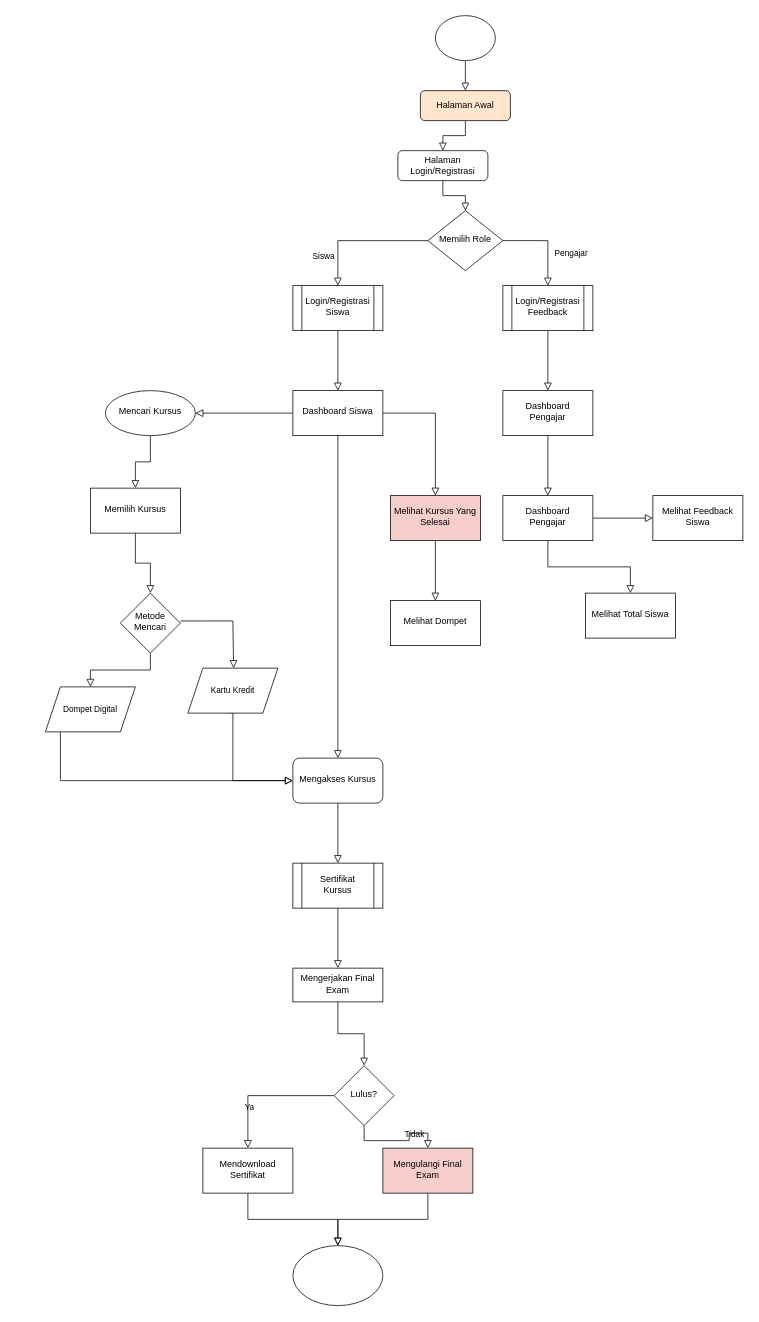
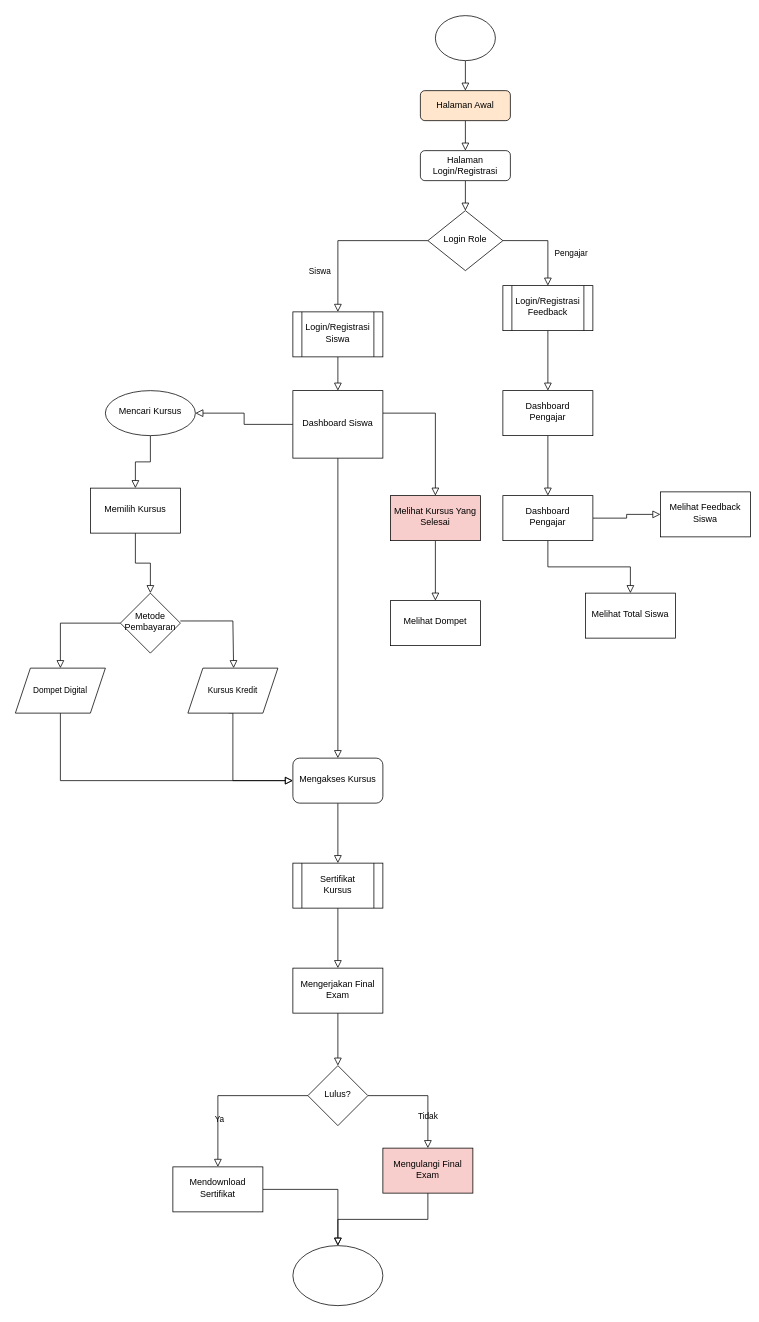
- <mxCell id="12" value="Halaman Login/Registrasi" style="rounded=1;whiteSpace=wrap;html=1;fontSize=12;glass=0;strokeWidth=1;shadow=0;" vertex="1" parent="1"><mxGeometry x="530" y="200" width="120" height="40" as="geometry" /></mxCell>
+ <mxCell id="12" value="Halaman Login/Registrasi" style="rounded=1;whiteSpace=wrap;html=1;fontSize=12;glass=0;strokeWidth=1;shadow=0;" vertex="1" parent="1"><mxGeometry x="560" y="200" width="120" height="40" as="geometry" /></mxCell>
- <mxCell id="8" value="Memilih Role" style="rhombus;whiteSpace=wrap;html=1;shadow=0;fontFamily=Helvetica;fontSize=12;align=center;strokeWidth=1;spacing=6;spacingTop=-4;" parent="1" vertex="1"><mxGeometry x="570" y="280" width="100" height="80" as="geometry" /></mxCell>
+ <mxCell id="8" value="Login Role" style="rhombus;whiteSpace=wrap;html=1;shadow=0;fontFamily=Helvetica;fontSize=12;align=center;strokeWidth=1;spacing=6;spacingTop=-4;" parent="1" vertex="1"><mxGeometry x="570" y="280" width="100" height="80" as="geometry" /></mxCell>
- <mxCell id="14" value="Login/Registrasi Siswa" style="shape=process;whiteSpace=wrap;html=1;backgroundOutline=1;shadow=0;strokeWidth=1;spacing=6;spacingTop=-4;" vertex="1" parent="1"><mxGeometry x="390" y="380" width="120" height="60" as="geometry" /></mxCell>
+ <mxCell id="14" value="Login/Registrasi Siswa" style="shape=process;whiteSpace=wrap;html=1;backgroundOutline=1;shadow=0;strokeWidth=1;spacing=6;spacingTop=-4;" vertex="1" parent="1"><mxGeometry x="390" y="415" width="120" height="60" as="geometry" /></mxCell>
- <mxCell id="20" value="Dashboard Siswa" style="whiteSpace=wrap;html=1;shadow=0;strokeWidth=1;spacing=6;spacingTop=-4;" vertex="1" parent="1"><mxGeometry x="390" y="520" width="120" height="60" as="geometry" /></mxCell>
+ <mxCell id="20" value="Dashboard Siswa" style="whiteSpace=wrap;html=1;shadow=0;strokeWidth=1;spacing=6;spacingTop=-4;" vertex="1" parent="1"><mxGeometry x="390" y="520" width="120" height="90" as="geometry" /></mxCell>
- <mxCell id="57" value="Melihat Feedback Siswa" style="whiteSpace=wrap;html=1;shadow=0;strokeWidth=1;spacing=6;spacingTop=-4;" vertex="1" parent="1"><mxGeometry x="870" y="660" width="120" height="60" as="geometry" /></mxCell>
+ <mxCell id="57" value="Melihat Feedback Siswa" style="whiteSpace=wrap;html=1;shadow=0;strokeWidth=1;spacing=6;spacingTop=-4;" vertex="1" parent="1"><mxGeometry x="880" y="655" width="120" height="60" as="geometry" /></mxCell>
- <mxCell id="34" value="&lt;div&gt;Metode&lt;/div&gt;Mencari" style="rhombus;whiteSpace=wrap;html=1;shadow=0;strokeWidth=1;spacing=6;spacingTop=-4;" vertex="1" parent="1"><mxGeometry x="160" y="790" width="80" height="80" as="geometry" /></mxCell>
+ <mxCell id="34" value="&lt;div&gt;Metode&lt;/div&gt;Pembayaran" style="rhombus;whiteSpace=wrap;html=1;shadow=0;strokeWidth=1;spacing=6;spacingTop=-4;" vertex="1" parent="1"><mxGeometry x="160" y="790" width="80" height="80" as="geometry" /></mxCell>
- <mxCell id="42" value="Kartu Kredit" style="shape=parallelogram;perimeter=parallelogramPerimeter;whiteSpace=wrap;html=1;fixedSize=1;fontFamily=Helvetica;fontSize=11;fontColor=default;labelBackgroundColor=none;" vertex="1" parent="1"><mxGeometry x="250" y="890" width="120" height="60" as="geometry" /></mxCell>
+ <mxCell id="42" value="Kursus Kredit" style="shape=parallelogram;perimeter=parallelogramPerimeter;whiteSpace=wrap;html=1;fixedSize=1;fontFamily=Helvetica;fontSize=11;fontColor=default;labelBackgroundColor=none;" vertex="1" parent="1"><mxGeometry x="250" y="890" width="120" height="60" as="geometry" /></mxCell>
- <mxCell id="41" value="Dompet Digital" style="shape=parallelogram;perimeter=parallelogramPerimeter;whiteSpace=wrap;html=1;fixedSize=1;fontFamily=Helvetica;fontSize=11;fontColor=default;labelBackgroundColor=none;" vertex="1" parent="1"><mxGeometry x="60" y="915" width="120" height="60" as="geometry" /></mxCell>
+ <mxCell id="41" value="Dompet Digital" style="shape=parallelogram;perimeter=parallelogramPerimeter;whiteSpace=wrap;html=1;fixedSize=1;fontFamily=Helvetica;fontSize=11;fontColor=default;labelBackgroundColor=none;" vertex="1" parent="1"><mxGeometry x="20" y="890" width="120" height="60" as="geometry" /></mxCell>
- <mxCell id="44" value="Mengerjakan Final Exam" style="whiteSpace=wrap;html=1;shadow=0;strokeWidth=1;spacing=6;spacingTop=-4;" vertex="1" parent="1"><mxGeometry x="390" y="1290" width="120" height="45" as="geometry" /></mxCell>
+ <mxCell id="44" value="Mengerjakan Final Exam" style="whiteSpace=wrap;html=1;shadow=0;strokeWidth=1;spacing=6;spacingTop=-4;" vertex="1" parent="1"><mxGeometry x="390" y="1290" width="120" height="60" as="geometry" /></mxCell>
- <mxCell id="49" value="Lulus?" style="rhombus;whiteSpace=wrap;html=1;shadow=0;strokeWidth=1;spacing=6;spacingTop=-4;" vertex="1" parent="1"><mxGeometry x="445" y="1420" width="80" height="80" as="geometry" /></mxCell>
+ <mxCell id="49" value="Lulus?" style="rhombus;whiteSpace=wrap;html=1;shadow=0;strokeWidth=1;spacing=6;spacingTop=-4;" vertex="1" parent="1"><mxGeometry x="410" y="1420" width="80" height="80" as="geometry" /></mxCell>
- <mxCell id="51" value="Mendownload Sertifikat" style="whiteSpace=wrap;html=1;shadow=0;strokeWidth=1;spacing=6;spacingTop=-4;" vertex="1" parent="1"><mxGeometry x="270" y="1530" width="120" height="60" as="geometry" /></mxCell>
+ <mxCell id="51" value="Mendownload Sertifikat" style="whiteSpace=wrap;html=1;shadow=0;strokeWidth=1;spacing=6;spacingTop=-4;" vertex="1" parent="1"><mxGeometry x="230" y="1555" width="120" height="60" as="geometry" /></mxCell>
